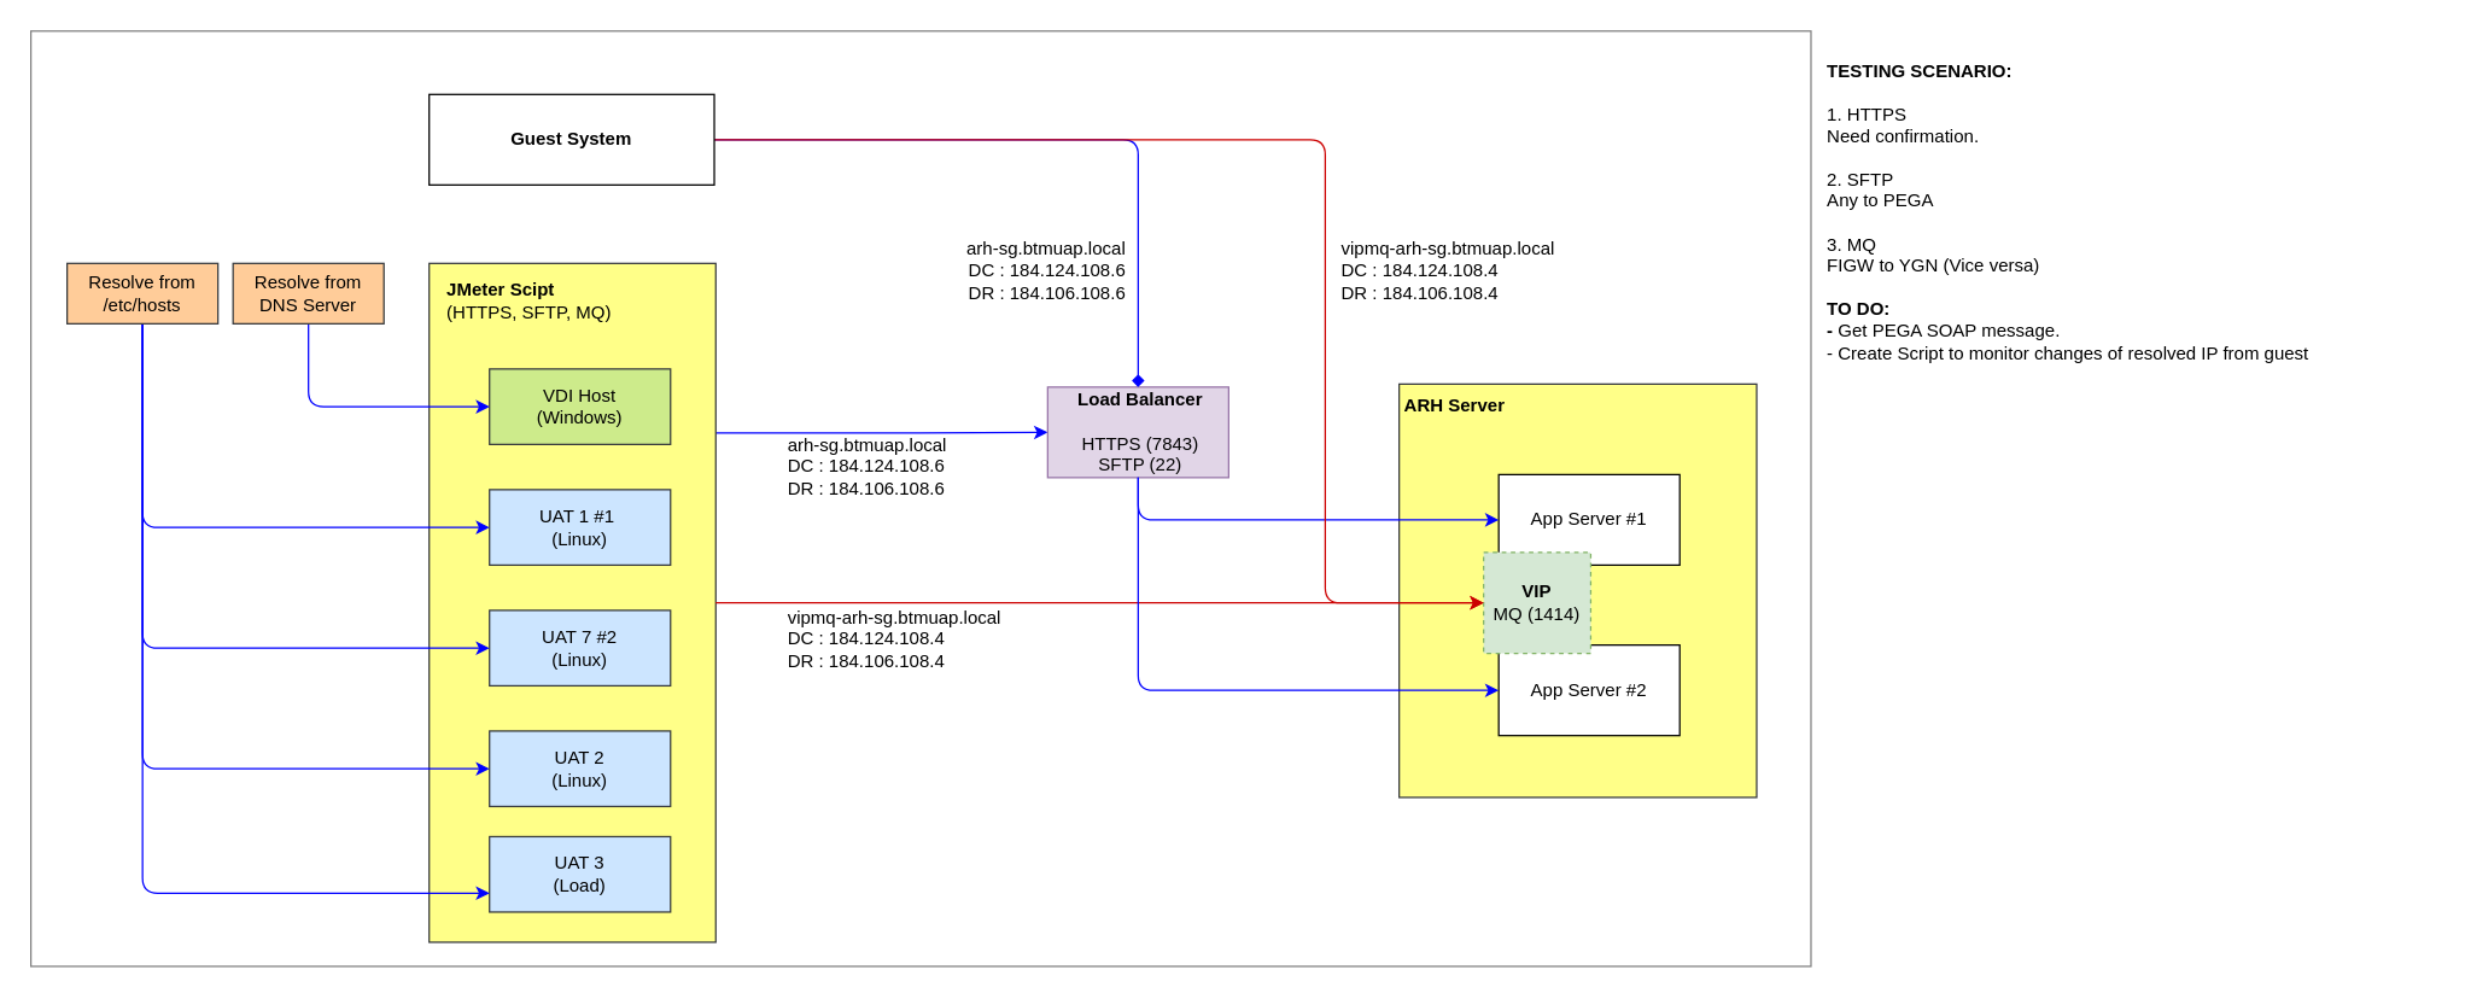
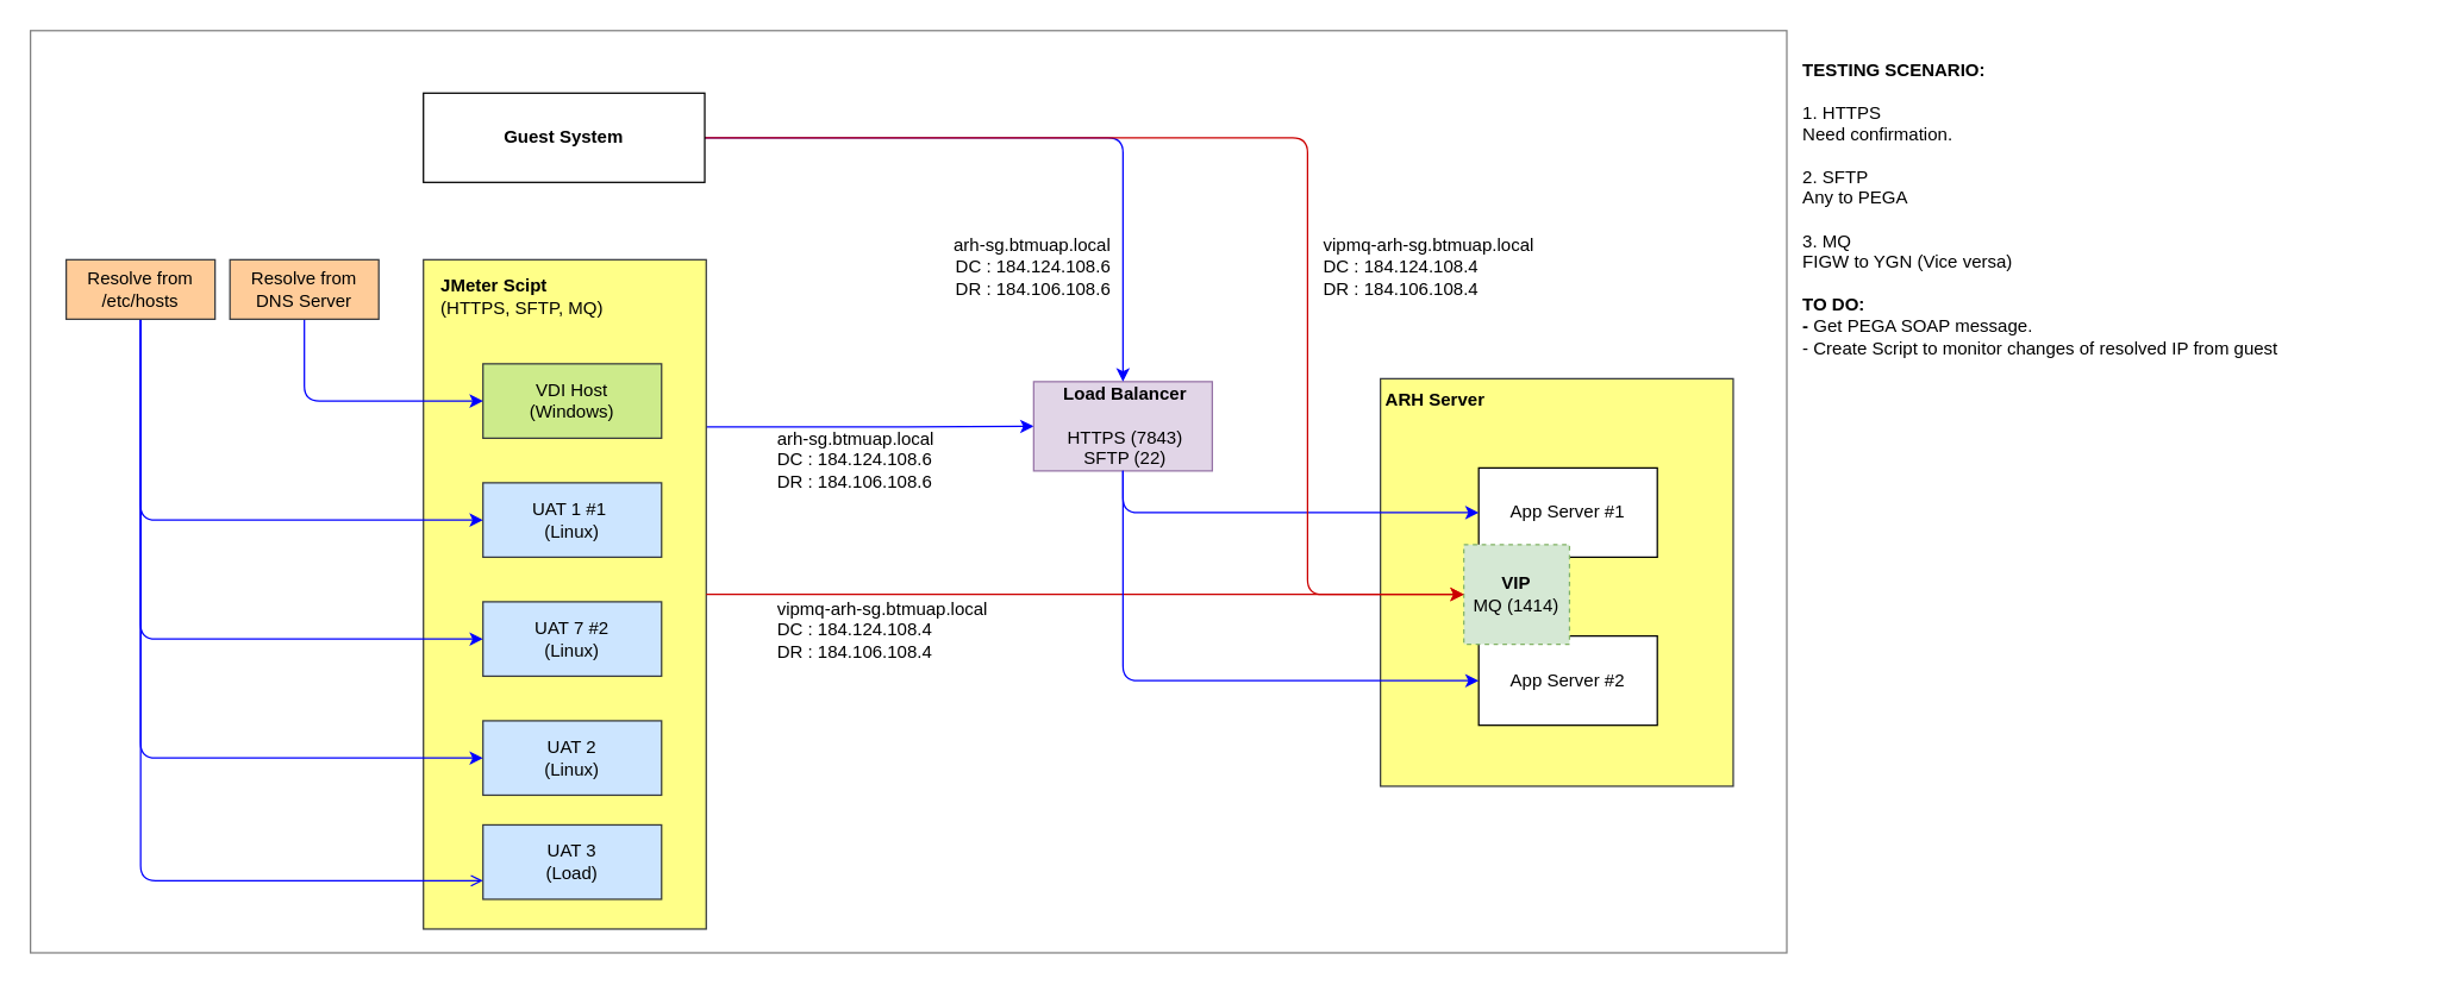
- <mxCell id="30" style="edgeStyle=orthogonalEdgeStyle;rounded=1;orthogonalLoop=1;jettySize=auto;html=1;exitX=1;exitY=0.5;exitDx=0;exitDy=0;entryX=0.5;entryY=0;entryDx=0;entryDy=0;strokeColor=#0000FF;curved=0;endArrow=diamond;" edge="1" parent="1" source="32" target="18"><mxGeometry relative="1" as="geometry" /></mxCell>
+ <mxCell id="30" style="edgeStyle=orthogonalEdgeStyle;rounded=1;orthogonalLoop=1;jettySize=auto;html=1;exitX=1;exitY=0.5;exitDx=0;exitDy=0;entryX=0.5;entryY=0;entryDx=0;entryDy=0;strokeColor=#0000FF;curved=0;" edge="1" parent="1" source="32" target="18"><mxGeometry relative="1" as="geometry" /></mxCell>
- <mxCell id="13" style="edgeStyle=orthogonalEdgeStyle;rounded=1;orthogonalLoop=1;jettySize=auto;html=1;exitX=0.5;exitY=1;exitDx=0;exitDy=0;entryX=0;entryY=0.75;entryDx=0;entryDy=0;strokeColor=#0000FF;curved=0;" edge="1" parent="1" source="17" target="9"><mxGeometry relative="1" as="geometry" /></mxCell>
+ <mxCell id="13" style="edgeStyle=orthogonalEdgeStyle;rounded=1;orthogonalLoop=1;jettySize=auto;html=1;exitX=0.5;exitY=1;exitDx=0;exitDy=0;entryX=0;entryY=0.75;entryDx=0;entryDy=0;strokeColor=#0000FF;curved=0;endArrow=open;" edge="1" parent="1" source="17" target="9"><mxGeometry relative="1" as="geometry" /></mxCell>
